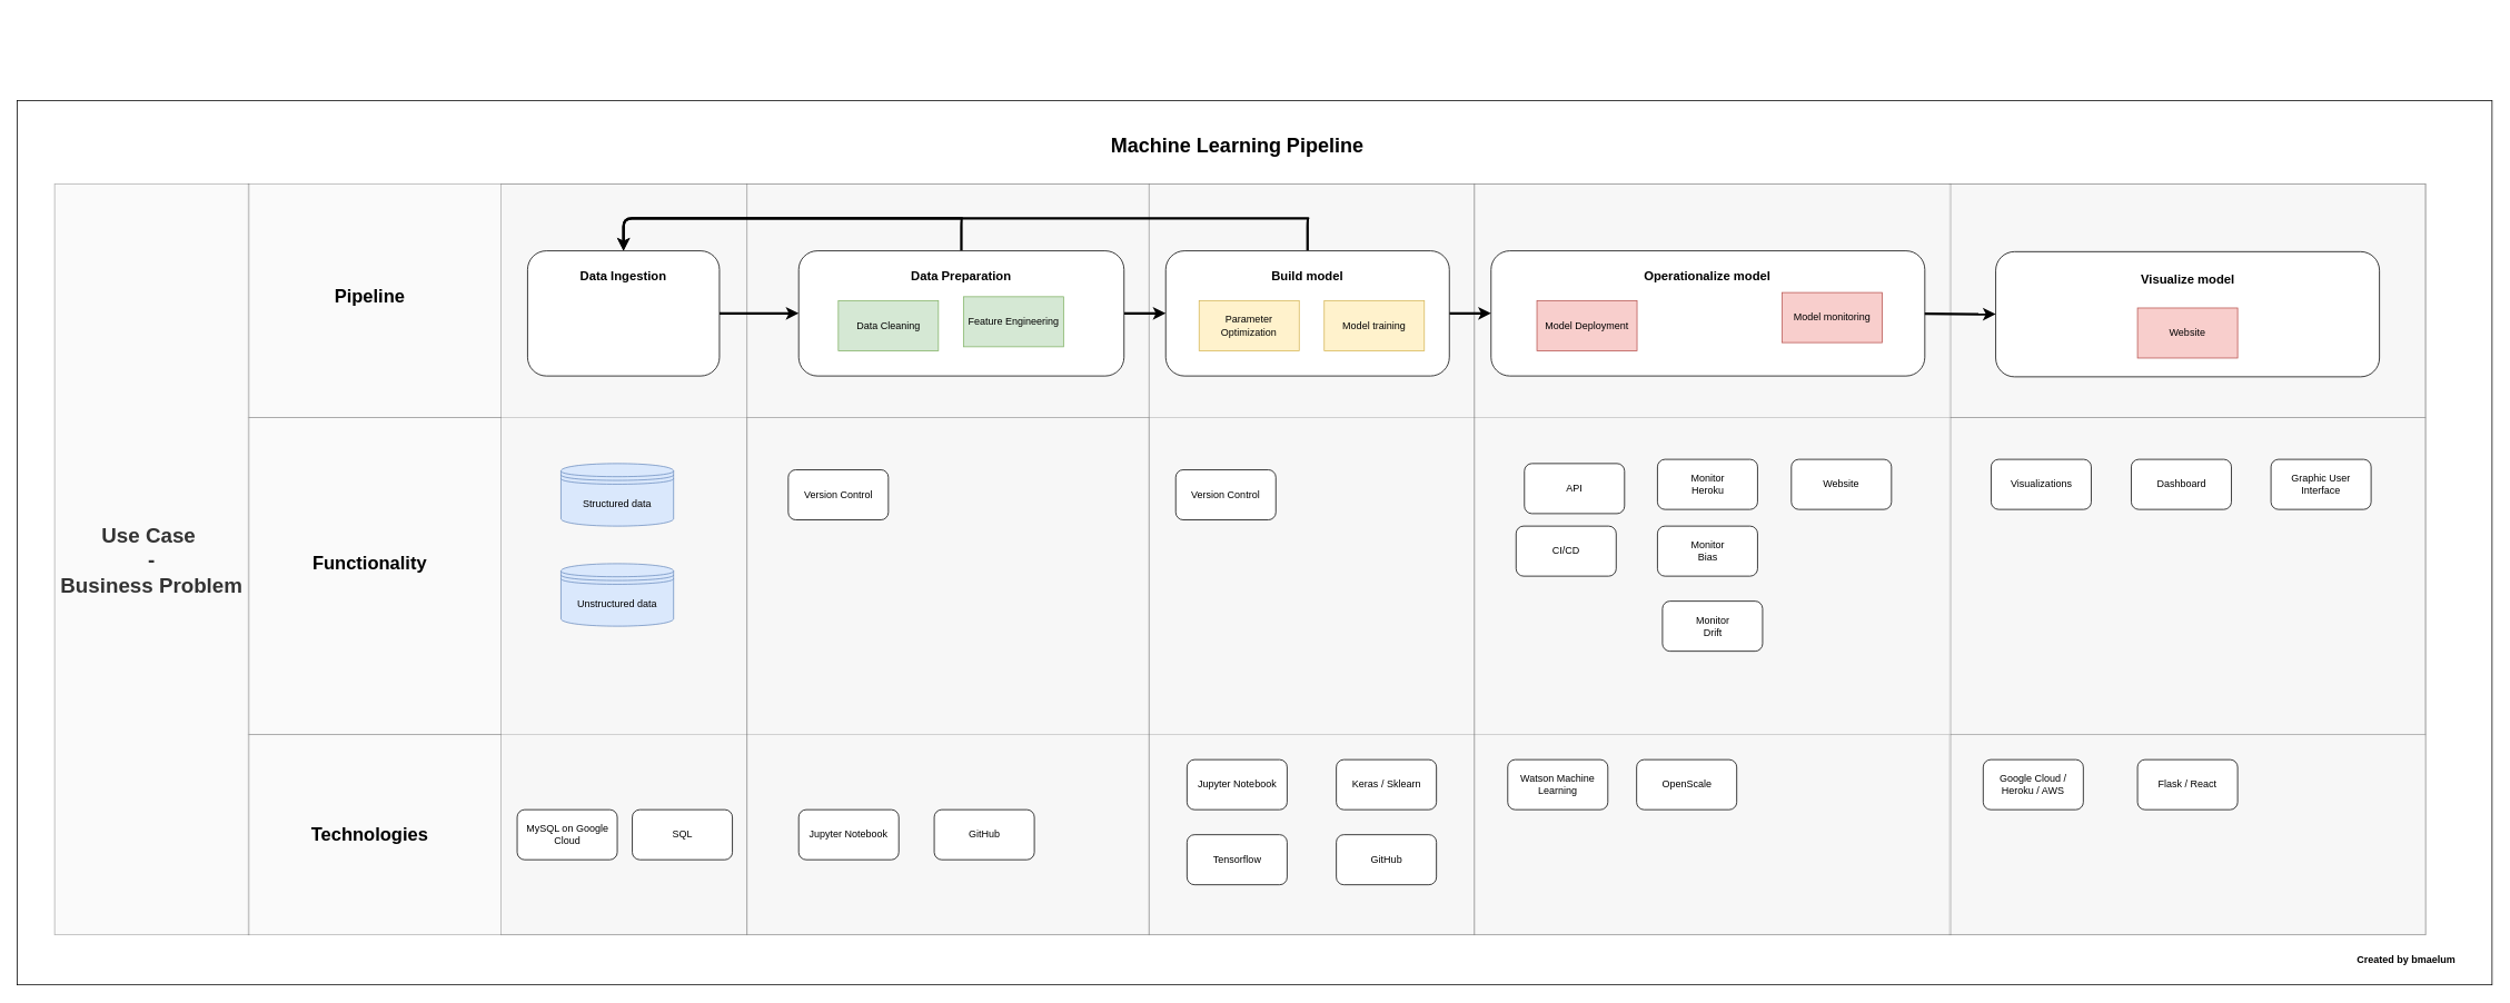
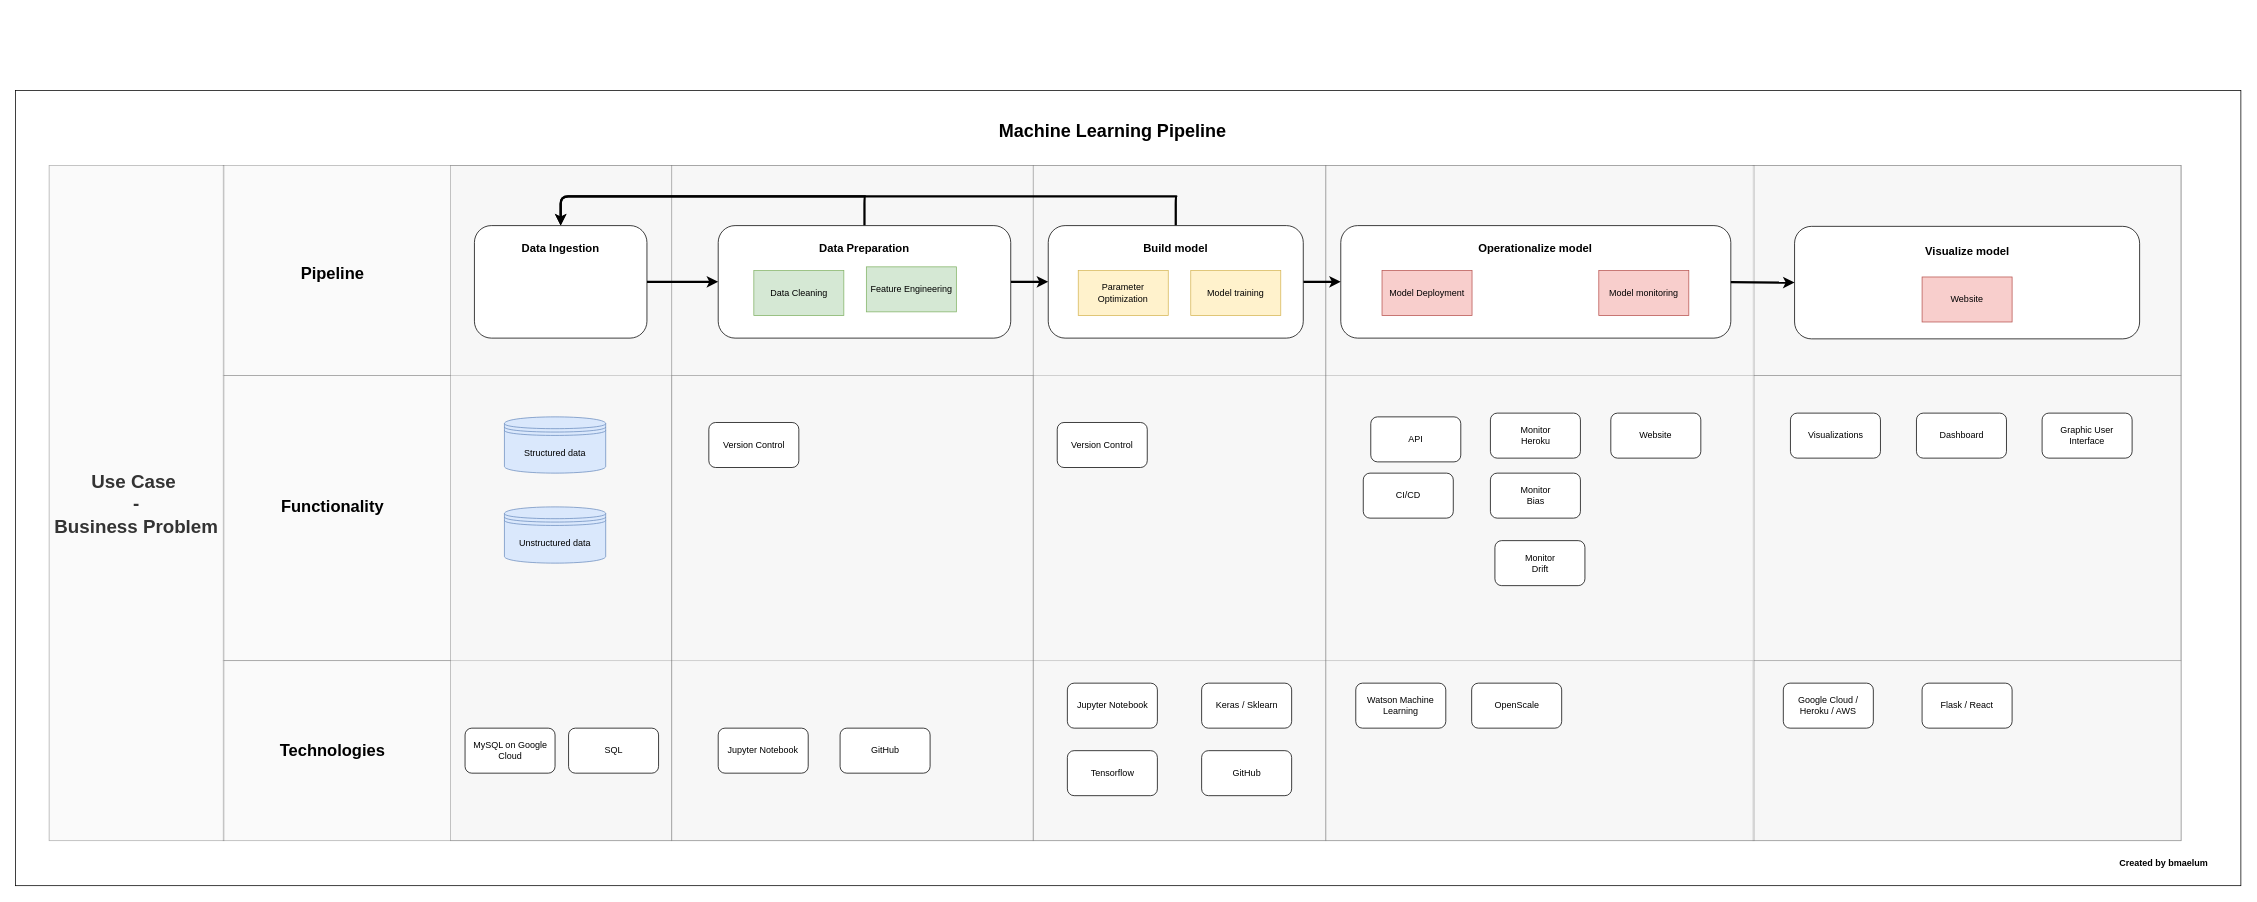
- <mxCell id="47" value="&lt;font style=&quot;font-size: 22px&quot;&gt;&lt;b&gt;Pipeline &lt;br&gt;&lt;/b&gt;&lt;/font&gt;" style="text;html=1;strokeColor=none;fillColor=none;align=center;verticalAlign=middle;whiteSpace=wrap;rounded=0;opacity=50;" parent="1" vertex="1"><mxGeometry x="337.5" y="345" width="210" height="20" as="geometry" /></mxCell>
+ <mxCell id="47" value="&lt;font style=&quot;font-size: 22px&quot;&gt;&lt;b&gt;Pipeline &lt;br&gt;&lt;/b&gt;&lt;/font&gt;" style="text;html=1;strokeColor=none;fillColor=none;align=center;verticalAlign=middle;whiteSpace=wrap;rounded=0;opacity=50;" parent="1" vertex="1"><mxGeometry x="337.5" y="355" width="210" height="20" as="geometry" /></mxCell>
- <mxCell id="22" value="Model monitoring" style="rounded=0;whiteSpace=wrap;html=1;fillColor=#f8cecc;strokeColor=#b85450;" parent="1" vertex="1"><mxGeometry x="2136" y="350" width="120" height="60" as="geometry" /></mxCell>
+ <mxCell id="22" value="Model monitoring" style="rounded=0;whiteSpace=wrap;html=1;fillColor=#f8cecc;strokeColor=#b85450;" parent="1" vertex="1"><mxGeometry x="2131" y="360" width="120" height="60" as="geometry" /></mxCell>
